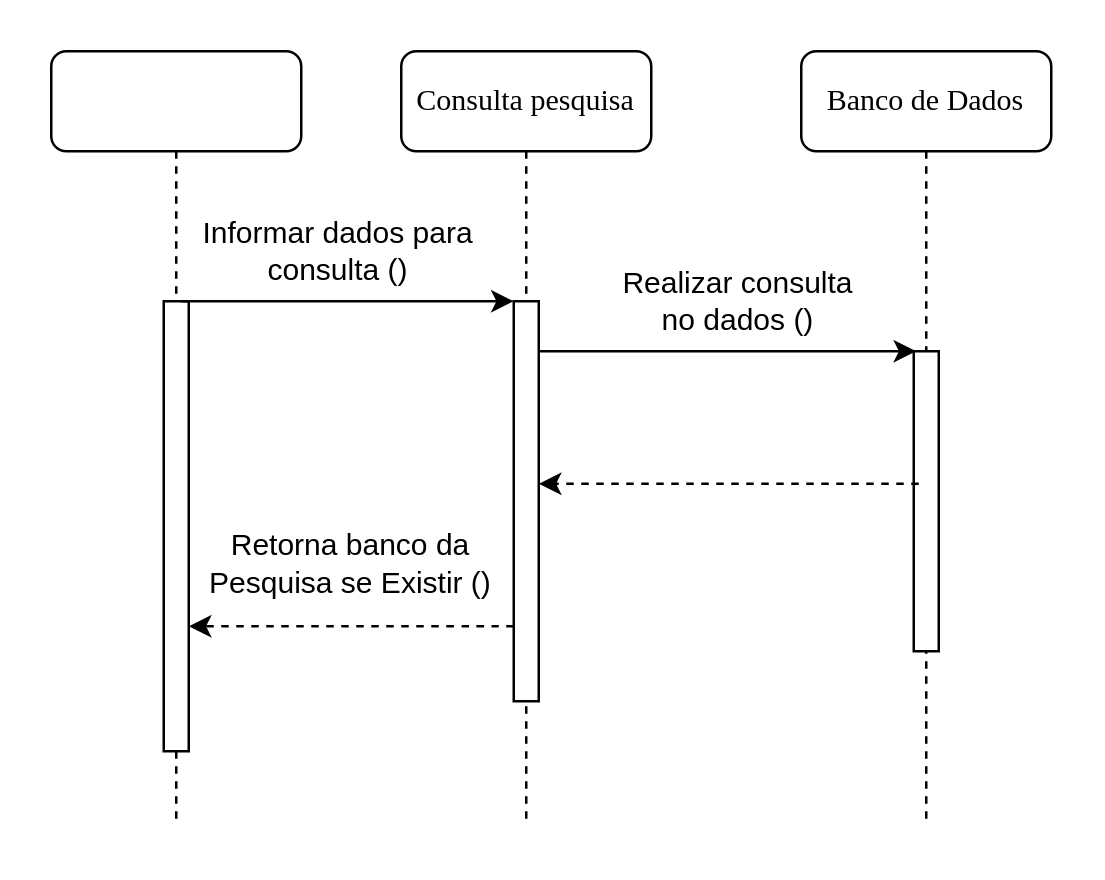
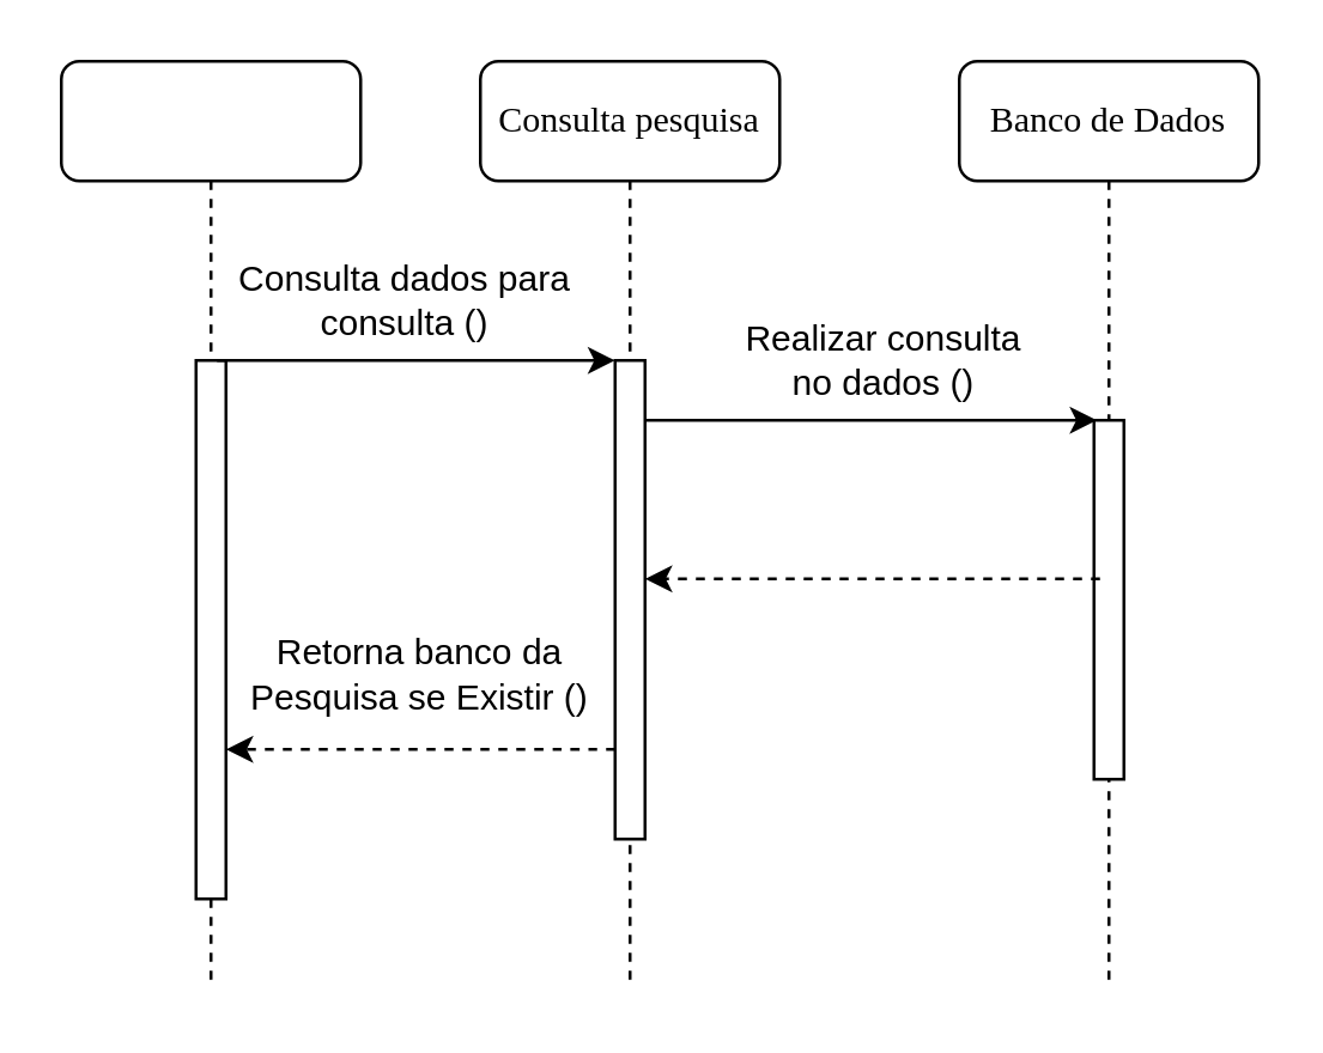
- <mxCell id="9" value="Informar dados para consulta ()" style="text;html=1;strokeColor=none;fillColor=none;align=center;verticalAlign=middle;whiteSpace=wrap;rounded=0;" vertex="1" parent="1"><mxGeometry x="75" y="90" width="120" height="20" as="geometry" /></mxCell>
+ <mxCell id="9" value="Consulta dados para consulta ()" style="text;html=1;strokeColor=none;fillColor=none;align=center;verticalAlign=middle;whiteSpace=wrap;rounded=0;" vertex="1" parent="1"><mxGeometry x="75" y="90" width="120" height="20" as="geometry" /></mxCell>
